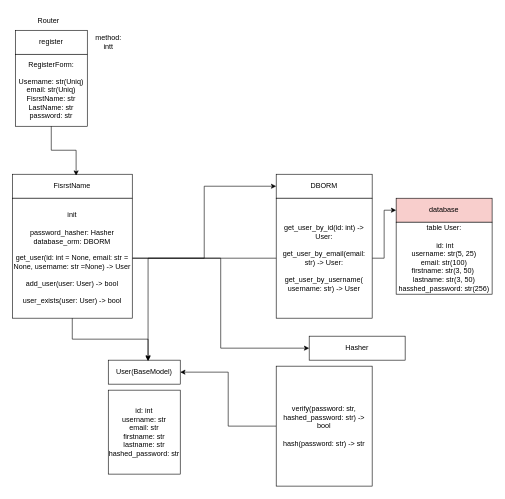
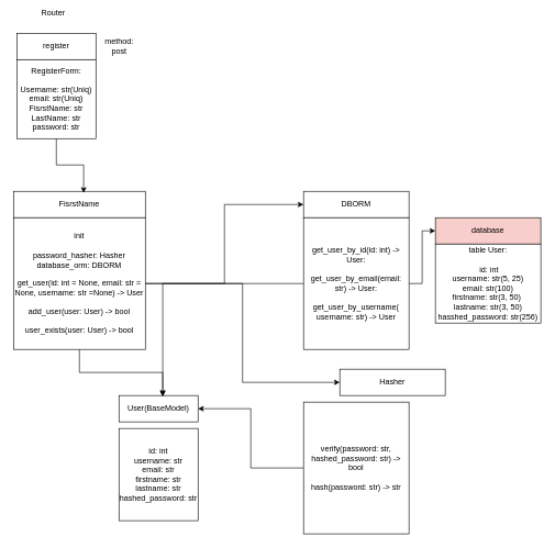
- <mxCell id="4" value="Router" style="text;html=1;align=center;verticalAlign=middle;resizable=0;points=[];autosize=1;strokeColor=none;fillColor=none;" vertex="1" parent="1"><mxGeometry x="50" y="20" width="60" height="30" as="geometry" /></mxCell>
+ <mxCell id="4" value="Router" style="text;html=1;align=center;verticalAlign=middle;resizable=0;points=[];autosize=1;strokeColor=none;fillColor=none;" vertex="1" parent="1"><mxGeometry x="50" y="5" width="60" height="30" as="geometry" /></mxCell>
- <mxCell id="3" value="method:&lt;div&gt;int&lt;span style=&quot;background-color: transparent; color: light-dark(rgb(0, 0, 0), rgb(255, 255, 255));&quot;&gt;t&lt;/span&gt;&lt;/div&gt;" style="text;html=1;align=center;verticalAlign=middle;resizable=0;points=[];autosize=1;strokeColor=none;fillColor=none;" vertex="1" parent="1"><mxGeometry x="145" y="50" width="70" height="40" as="geometry" /></mxCell>
+ <mxCell id="3" value="method:&lt;div&gt;pos&lt;span style=&quot;background-color: transparent; color: light-dark(rgb(0, 0, 0), rgb(255, 255, 255));&quot;&gt;t&lt;/span&gt;&lt;/div&gt;" style="text;html=1;align=center;verticalAlign=middle;resizable=0;points=[];autosize=1;strokeColor=none;fillColor=none;" vertex="1" parent="1"><mxGeometry x="145" y="50" width="70" height="40" as="geometry" /></mxCell>
